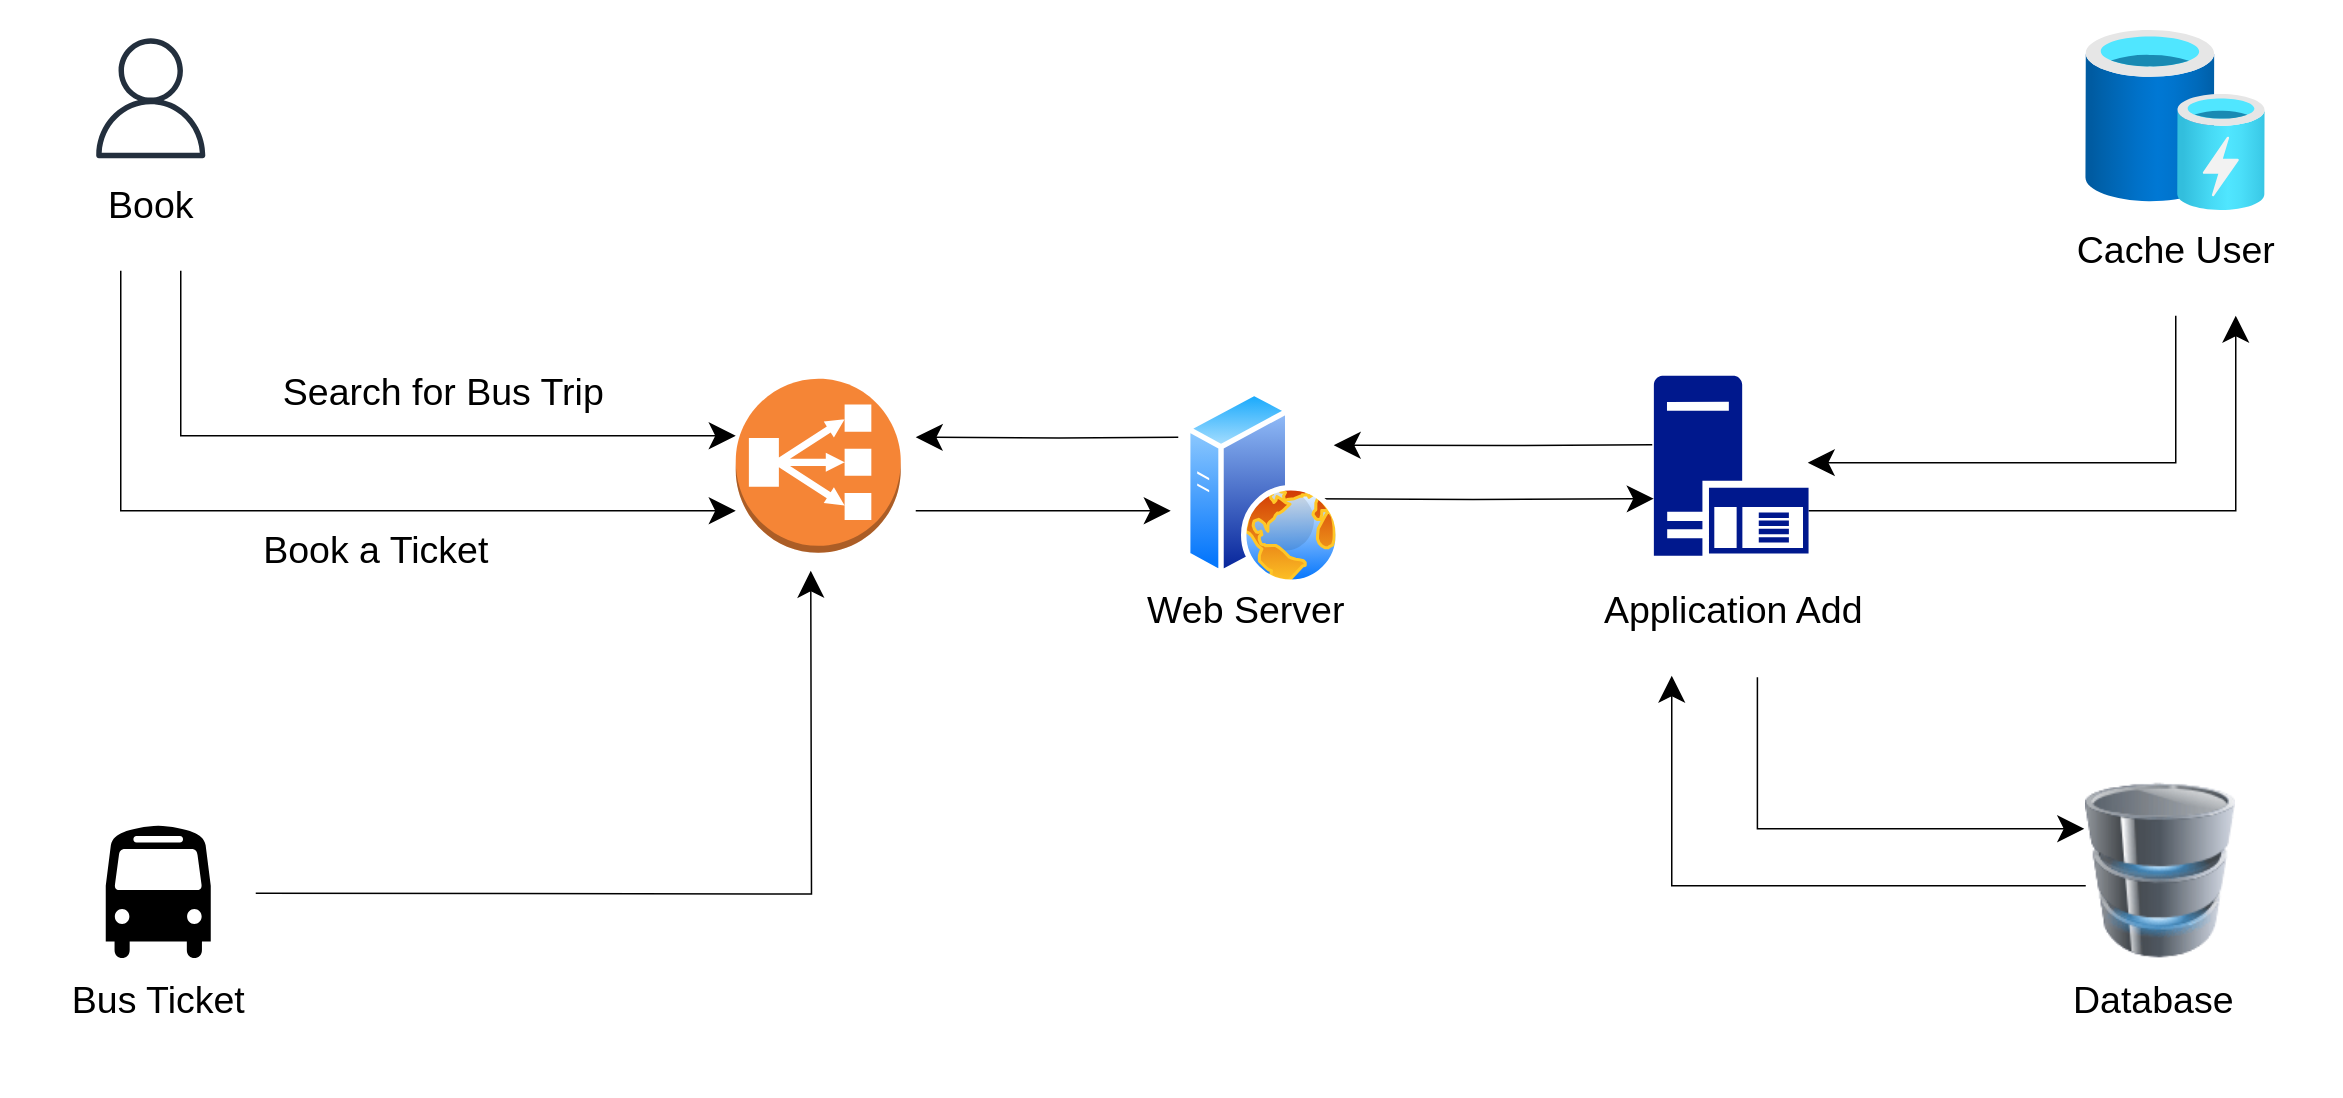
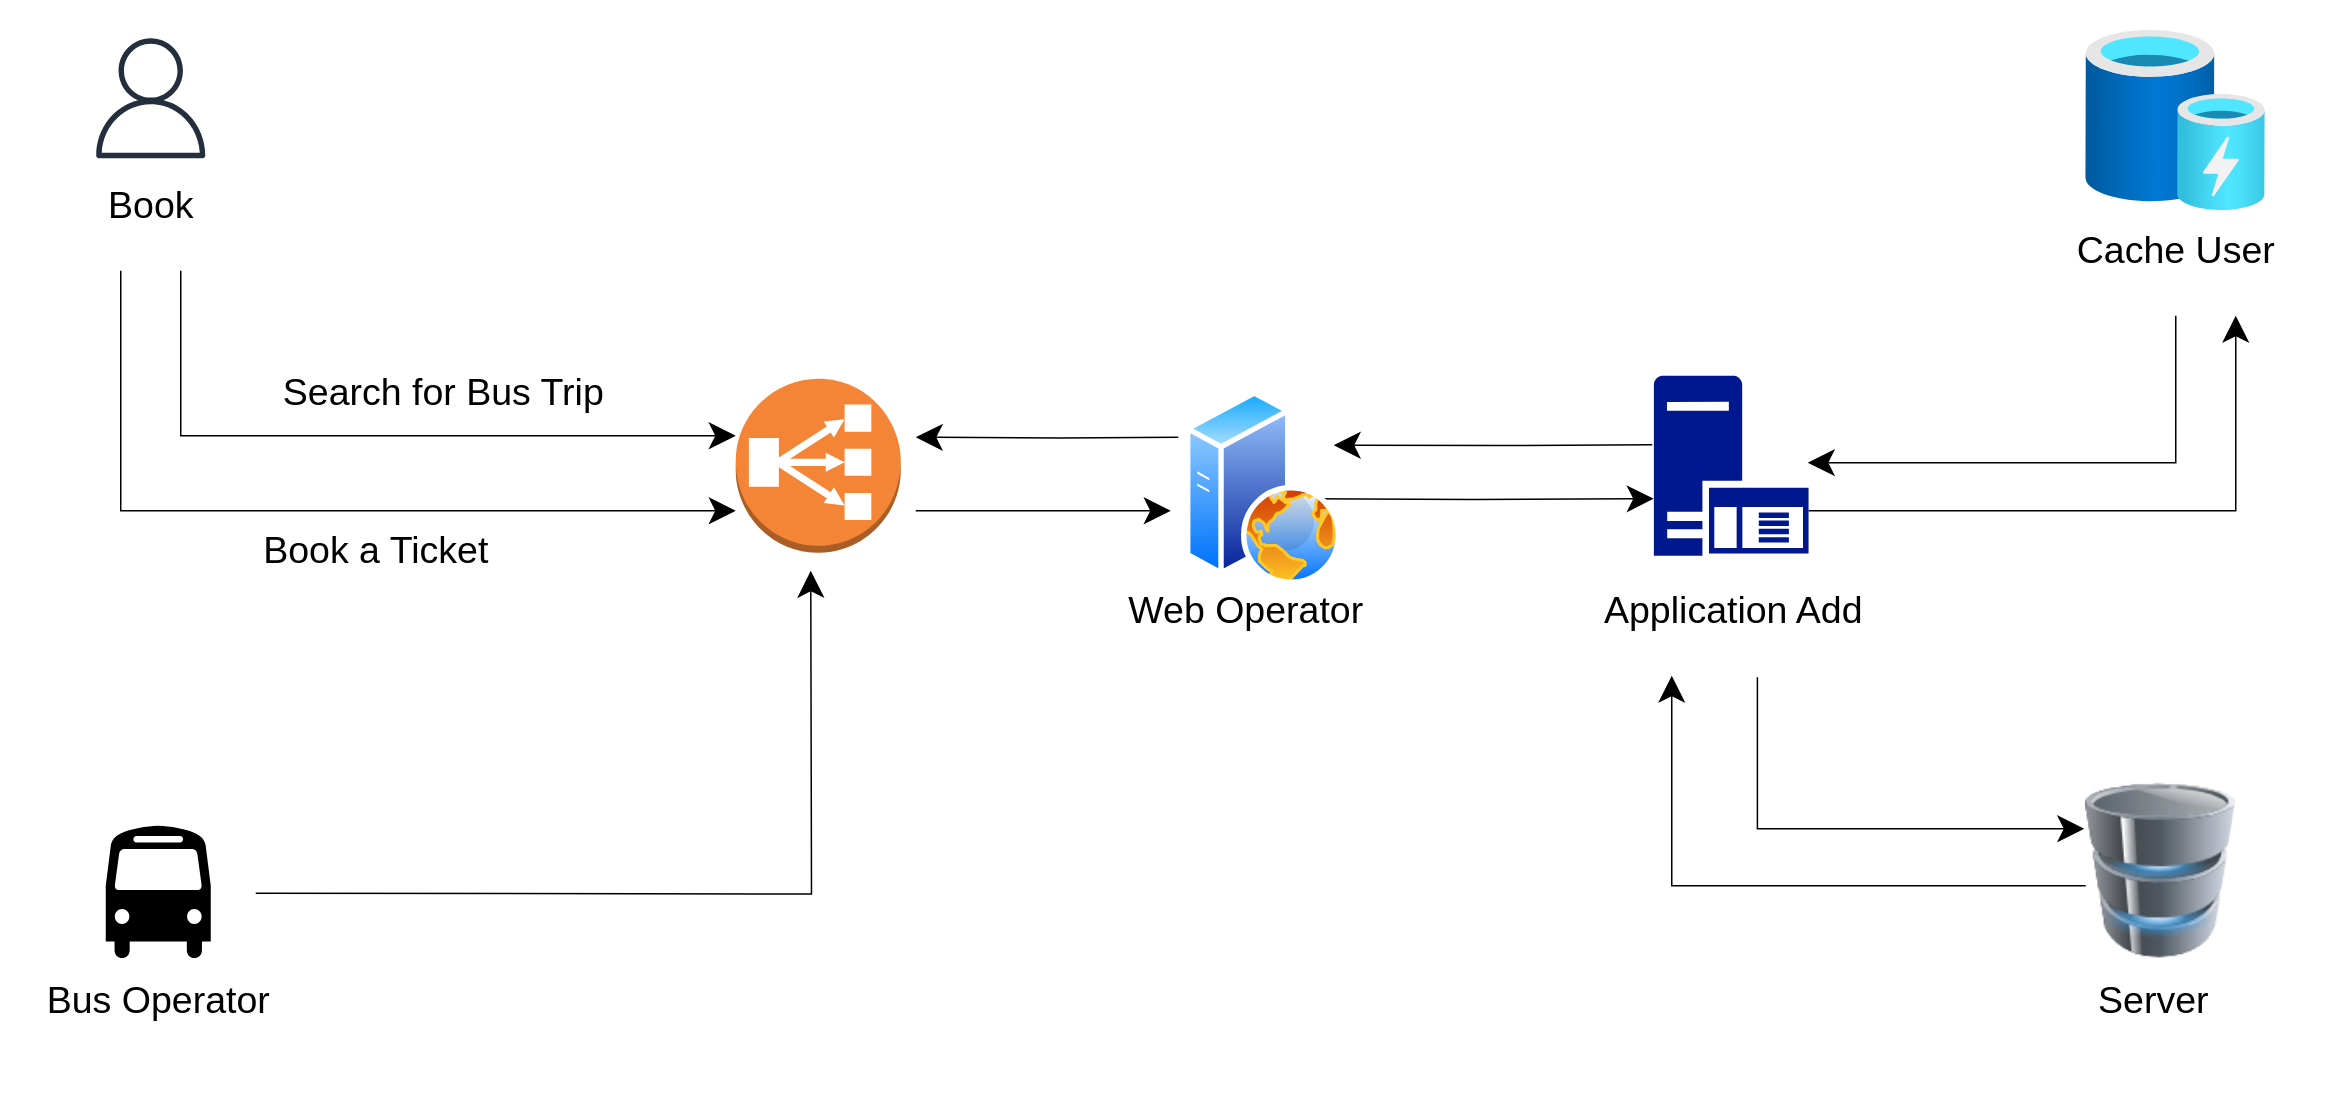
- <mxCell id="14" value="&lt;p style=&quot;line-height: 120%; font-size: 25px;&quot;&gt;&lt;font style=&quot;font-size: 25px;&quot;&gt;Web Server&lt;/font&gt;&lt;/p&gt;" style="text;html=1;align=center;verticalAlign=middle;resizable=0;points=[];autosize=1;strokeColor=none;fillColor=none;" parent="1" vertex="1"><mxGeometry x="750" y="360" width="160" height="90" as="geometry" /></mxCell>
+ <mxCell id="14" value="&lt;p style=&quot;line-height: 120%; font-size: 25px;&quot;&gt;&lt;font style=&quot;font-size: 25px;&quot;&gt;Web Operator&lt;/font&gt;&lt;/p&gt;" style="text;html=1;align=center;verticalAlign=middle;resizable=0;points=[];autosize=1;strokeColor=none;fillColor=none;" parent="1" vertex="1"><mxGeometry x="750" y="360" width="160" height="90" as="geometry" /></mxCell>
- <mxCell id="13" value="&lt;p style=&quot;line-height: 120%; font-size: 25px;&quot;&gt;&lt;font style=&quot;font-size: 25px;&quot;&gt;Bus Ticket&lt;/font&gt;&lt;/p&gt;" style="text;html=1;align=center;verticalAlign=middle;resizable=0;points=[];autosize=1;strokeColor=none;fillColor=none;" parent="1" vertex="1"><mxGeometry x="20" y="620" width="170" height="90" as="geometry" /></mxCell>
+ <mxCell id="13" value="&lt;p style=&quot;line-height: 120%; font-size: 25px;&quot;&gt;&lt;font style=&quot;font-size: 25px;&quot;&gt;Bus Operator&lt;/font&gt;&lt;/p&gt;" style="text;html=1;align=center;verticalAlign=middle;resizable=0;points=[];autosize=1;strokeColor=none;fillColor=none;" parent="1" vertex="1"><mxGeometry x="20" y="620" width="170" height="90" as="geometry" /></mxCell>
- <mxCell id="16" value="&lt;p style=&quot;line-height: 120%; font-size: 25px;&quot;&gt;&lt;font style=&quot;font-size: 25px;&quot;&gt;Database&lt;/font&gt;&lt;/p&gt;" style="text;html=1;align=center;verticalAlign=middle;resizable=0;points=[];autosize=1;strokeColor=none;fillColor=none;" parent="1" vertex="1"><mxGeometry x="1370" y="620" width="130" height="90" as="geometry" /></mxCell>
+ <mxCell id="16" value="&lt;p style=&quot;line-height: 120%; font-size: 25px;&quot;&gt;&lt;font style=&quot;font-size: 25px;&quot;&gt;Server&lt;/font&gt;&lt;/p&gt;" style="text;html=1;align=center;verticalAlign=middle;resizable=0;points=[];autosize=1;strokeColor=none;fillColor=none;" parent="1" vertex="1"><mxGeometry x="1370" y="620" width="130" height="90" as="geometry" /></mxCell>
